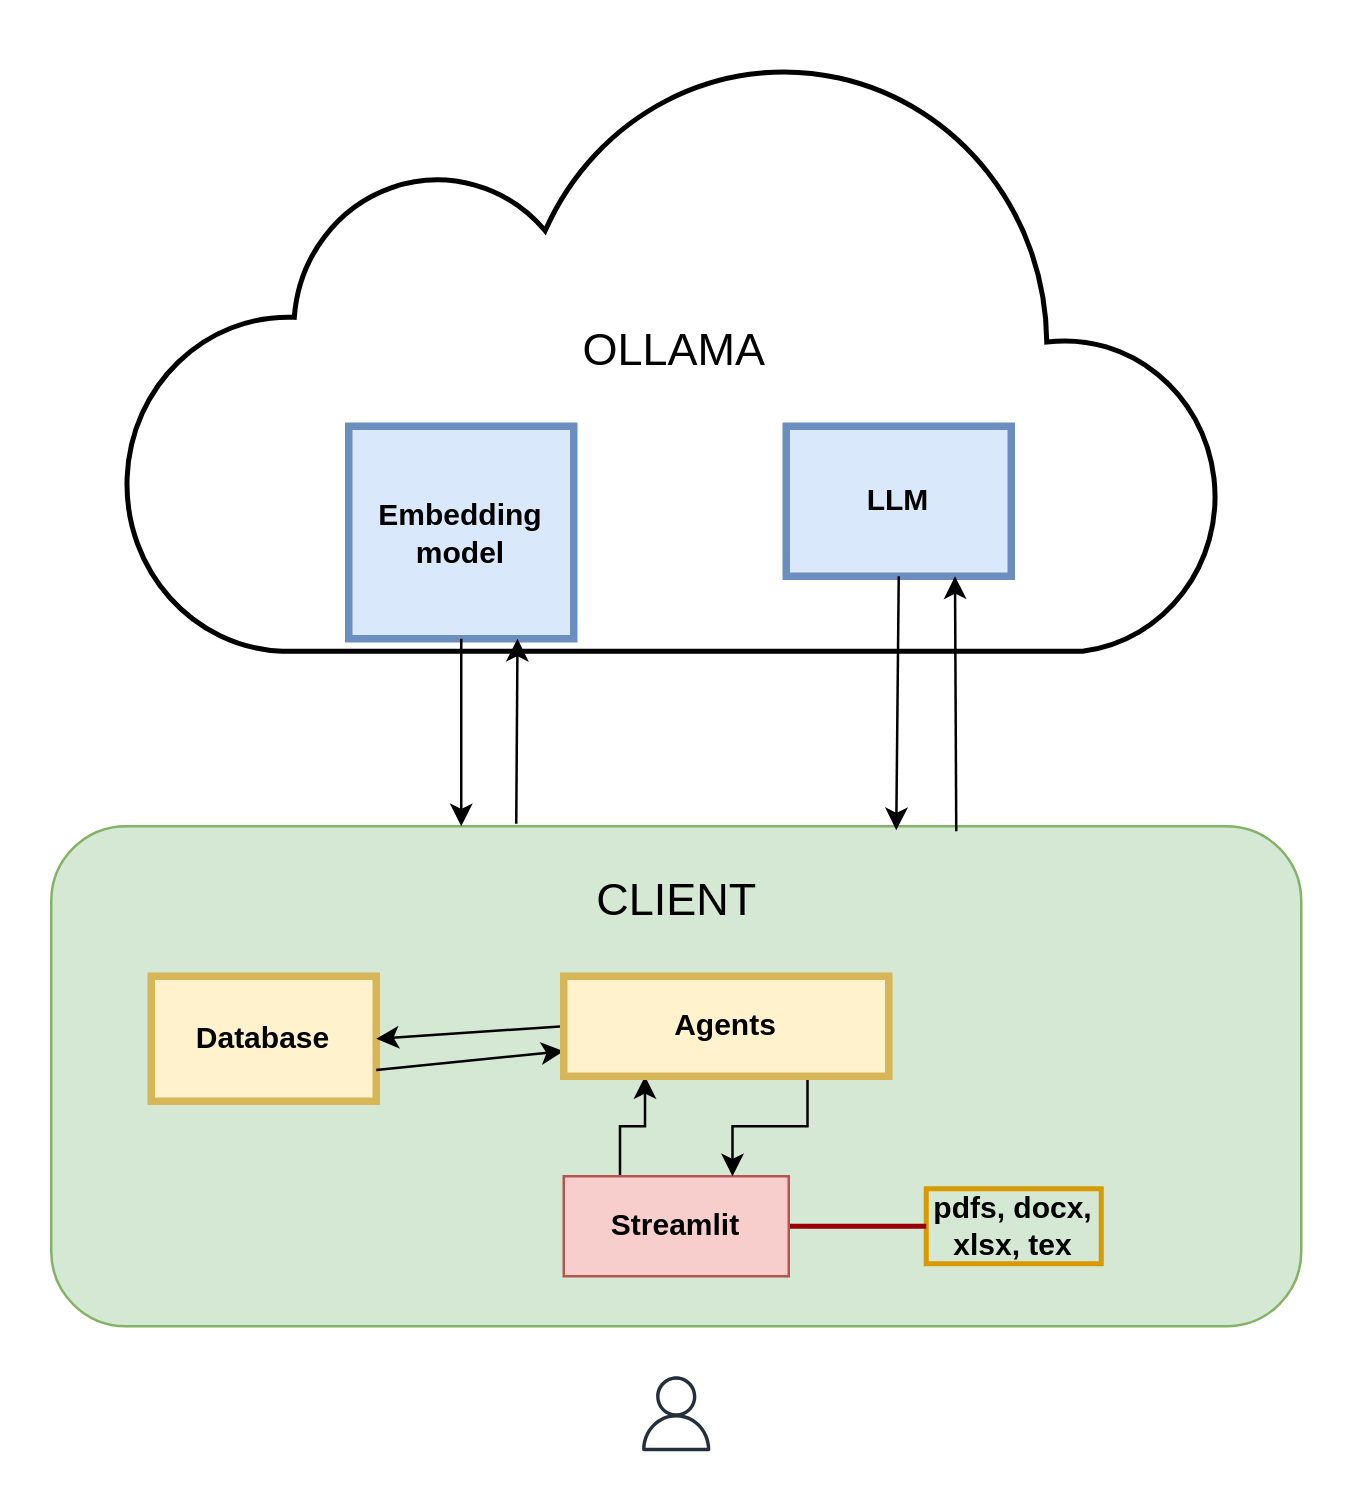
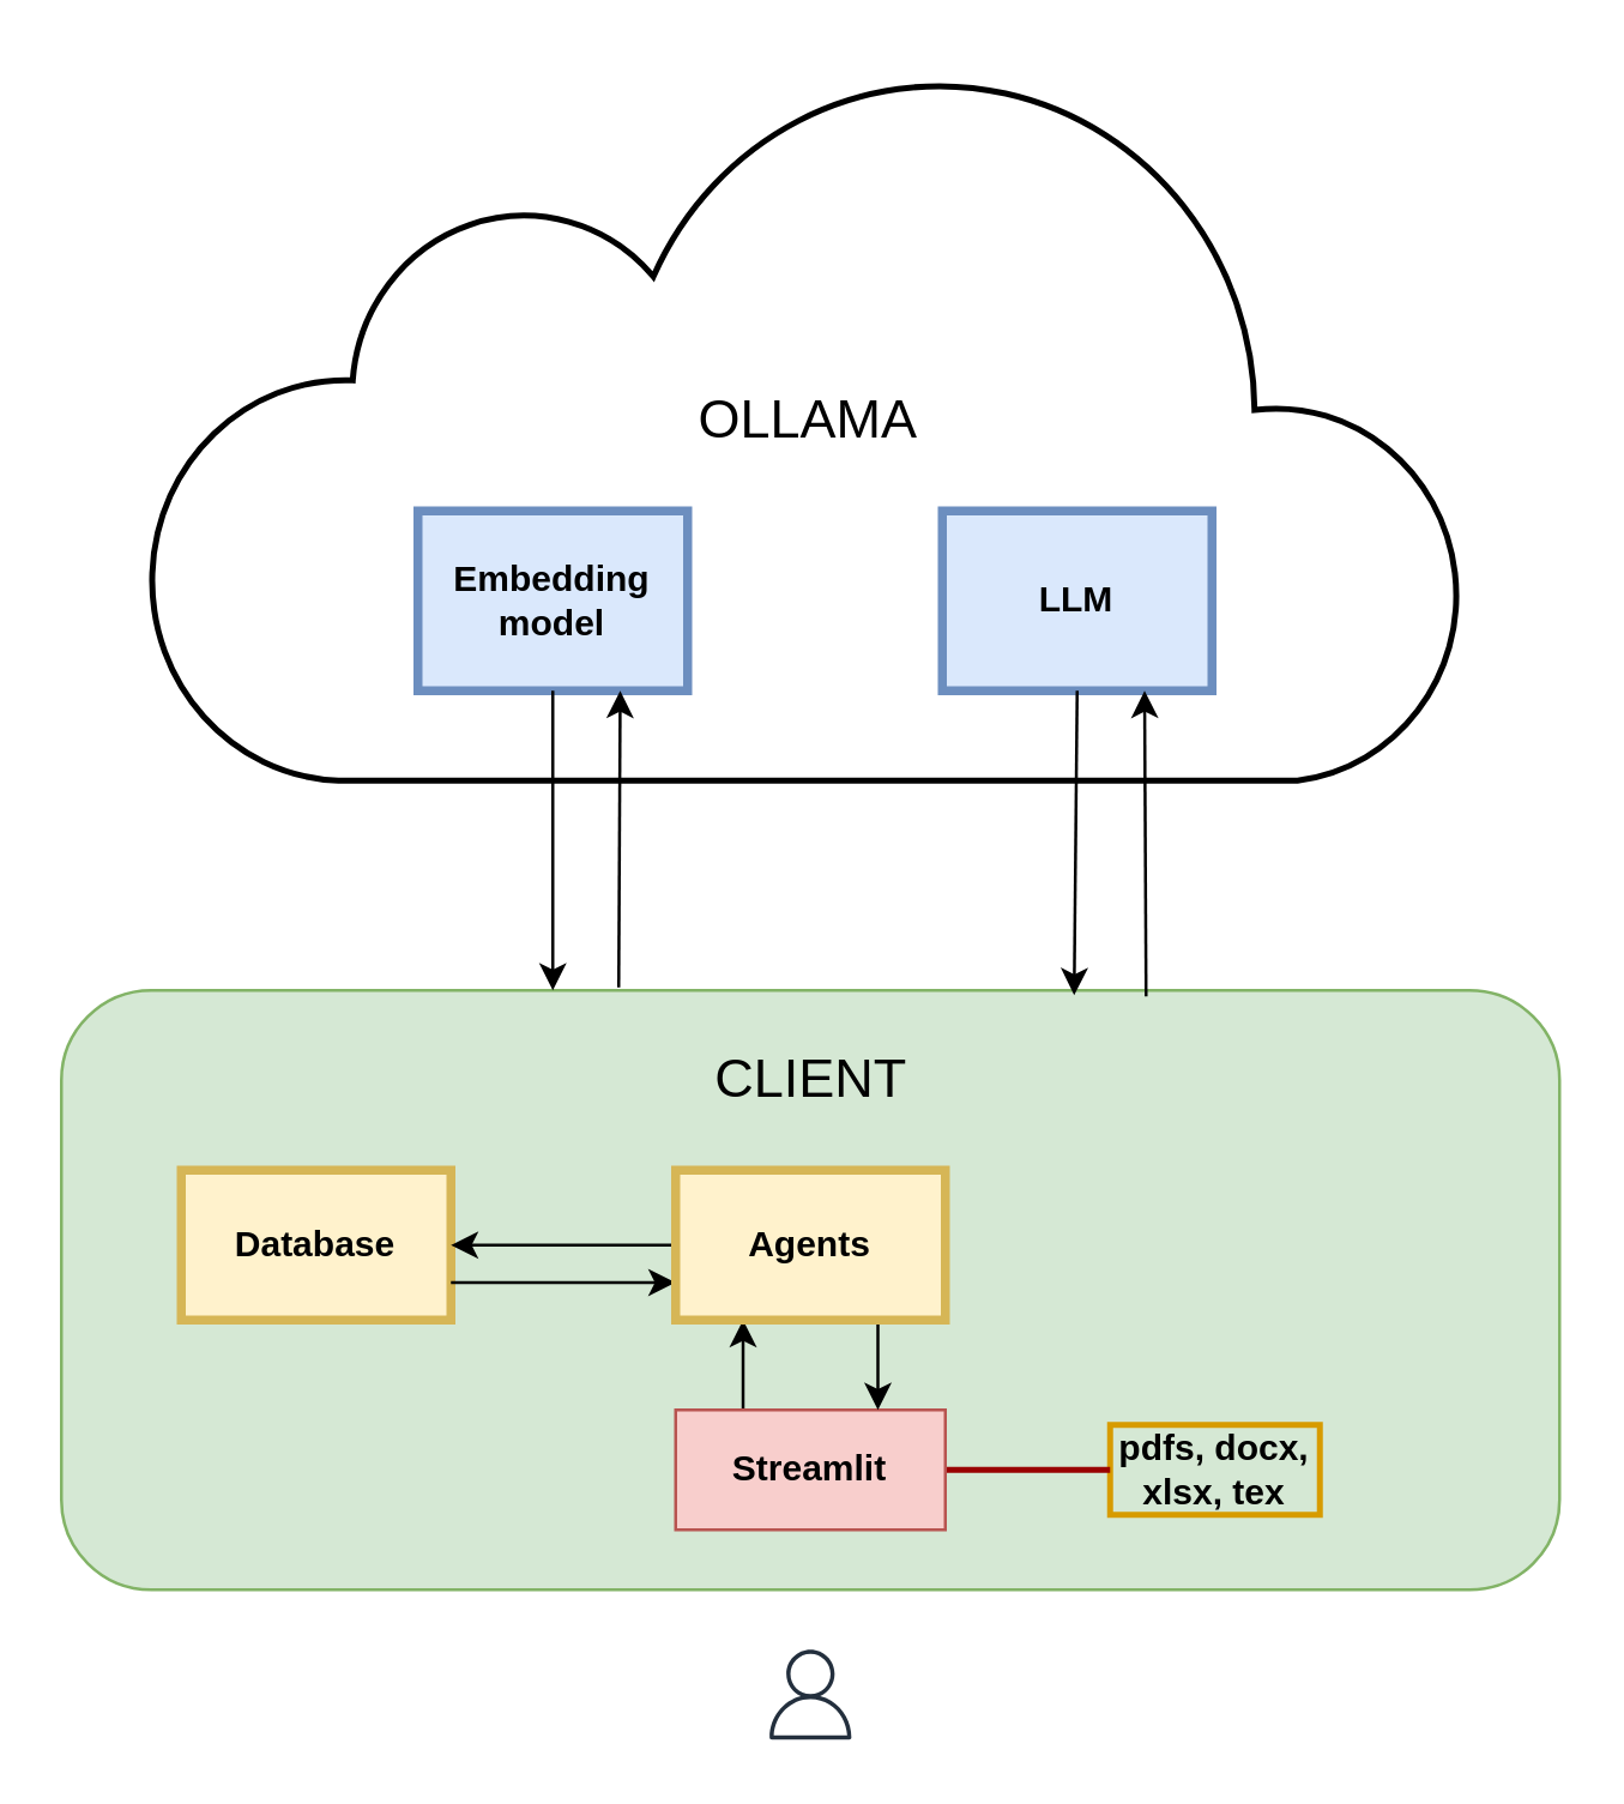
- <mxCell id="7" value="Embedding model" style="whiteSpace=wrap;align=center;verticalAlign=middle;fontStyle=1;strokeWidth=3;fillColor=#dae8fc;strokeColor=#6c8ebf;" vertex="1" parent="1"><mxGeometry x="139" y="170" width="90" height="85" as="geometry" /></mxCell>
+ <mxCell id="7" value="Embedding model" style="whiteSpace=wrap;align=center;verticalAlign=middle;fontStyle=1;strokeWidth=3;fillColor=#dae8fc;strokeColor=#6c8ebf;" vertex="1" parent="1"><mxGeometry x="139" y="170" width="90" height="60" as="geometry" /></mxCell>
- <mxCell id="21" value="Agents" style="whiteSpace=wrap;align=center;verticalAlign=middle;fontStyle=1;strokeWidth=3;fillColor=#fff2cc;strokeColor=#d6b656;" vertex="1" parent="1"><mxGeometry x="225" y="390" width="130" height="40" as="geometry" /></mxCell>
+ <mxCell id="21" value="Agents" style="whiteSpace=wrap;align=center;verticalAlign=middle;fontStyle=1;strokeWidth=3;fillColor=#fff2cc;strokeColor=#d6b656;" vertex="1" parent="1"><mxGeometry x="225" y="390" width="90" height="50" as="geometry" /></mxCell>
